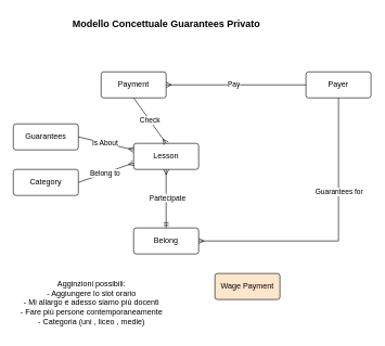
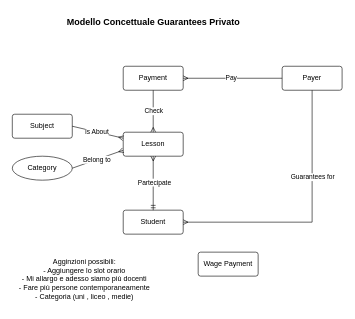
- <mxCell id="11" value="Payment" style="rounded=1;arcSize=10;whiteSpace=wrap;html=1;align=center;" parent="1" vertex="1"><mxGeometry x="155" y="110" width="100" height="40" as="geometry" /></mxCell>
+ <mxCell id="11" value="Payment" style="rounded=1;arcSize=10;whiteSpace=wrap;html=1;align=center;" parent="1" vertex="1"><mxGeometry x="205" y="110" width="100" height="40" as="geometry" /></mxCell>
- <mxCell id="6" value="Guarantees" style="rounded=1;arcSize=10;whiteSpace=wrap;html=1;align=center;" parent="1" vertex="1"><mxGeometry x="20" y="190" width="100" height="40" as="geometry" /></mxCell>
+ <mxCell id="6" value="Subject" style="rounded=1;arcSize=10;whiteSpace=wrap;html=1;align=center;" parent="1" vertex="1"><mxGeometry x="20" y="190" width="100" height="40" as="geometry" /></mxCell>
- <mxCell id="18" value="Category" style="rounded=1;arcSize=10;whiteSpace=wrap;html=1;align=center;" vertex="1" parent="1"><mxGeometry x="20" y="260" width="100" height="40" as="geometry" /></mxCell>
+ <mxCell id="18" value="Category" style="ellipse;arcSize=10;whiteSpace=wrap;html=1;align=center;" vertex="1" parent="1"><mxGeometry x="20" y="260" width="100" height="40" as="geometry" /></mxCell>
- <mxCell id="5" value="Belong" style="rounded=1;arcSize=10;whiteSpace=wrap;html=1;align=center;" parent="1" vertex="1"><mxGeometry x="205" y="350" width="100" height="40" as="geometry" /></mxCell>
+ <mxCell id="5" value="Student" style="rounded=1;arcSize=10;whiteSpace=wrap;html=1;align=center;" parent="1" vertex="1"><mxGeometry x="205" y="350" width="100" height="40" as="geometry" /></mxCell>
- <mxCell id="22" value="Wage Payment" style="rounded=1;arcSize=10;whiteSpace=wrap;html=1;align=center;fillColor=#ffe6cc;" vertex="1" parent="1"><mxGeometry x="330" y="420" width="100" height="40" as="geometry" /></mxCell>
+ <mxCell id="22" value="Wage Payment" style="rounded=1;arcSize=10;whiteSpace=wrap;html=1;align=center;" vertex="1" parent="1"><mxGeometry x="330" y="420" width="100" height="40" as="geometry" /></mxCell>
